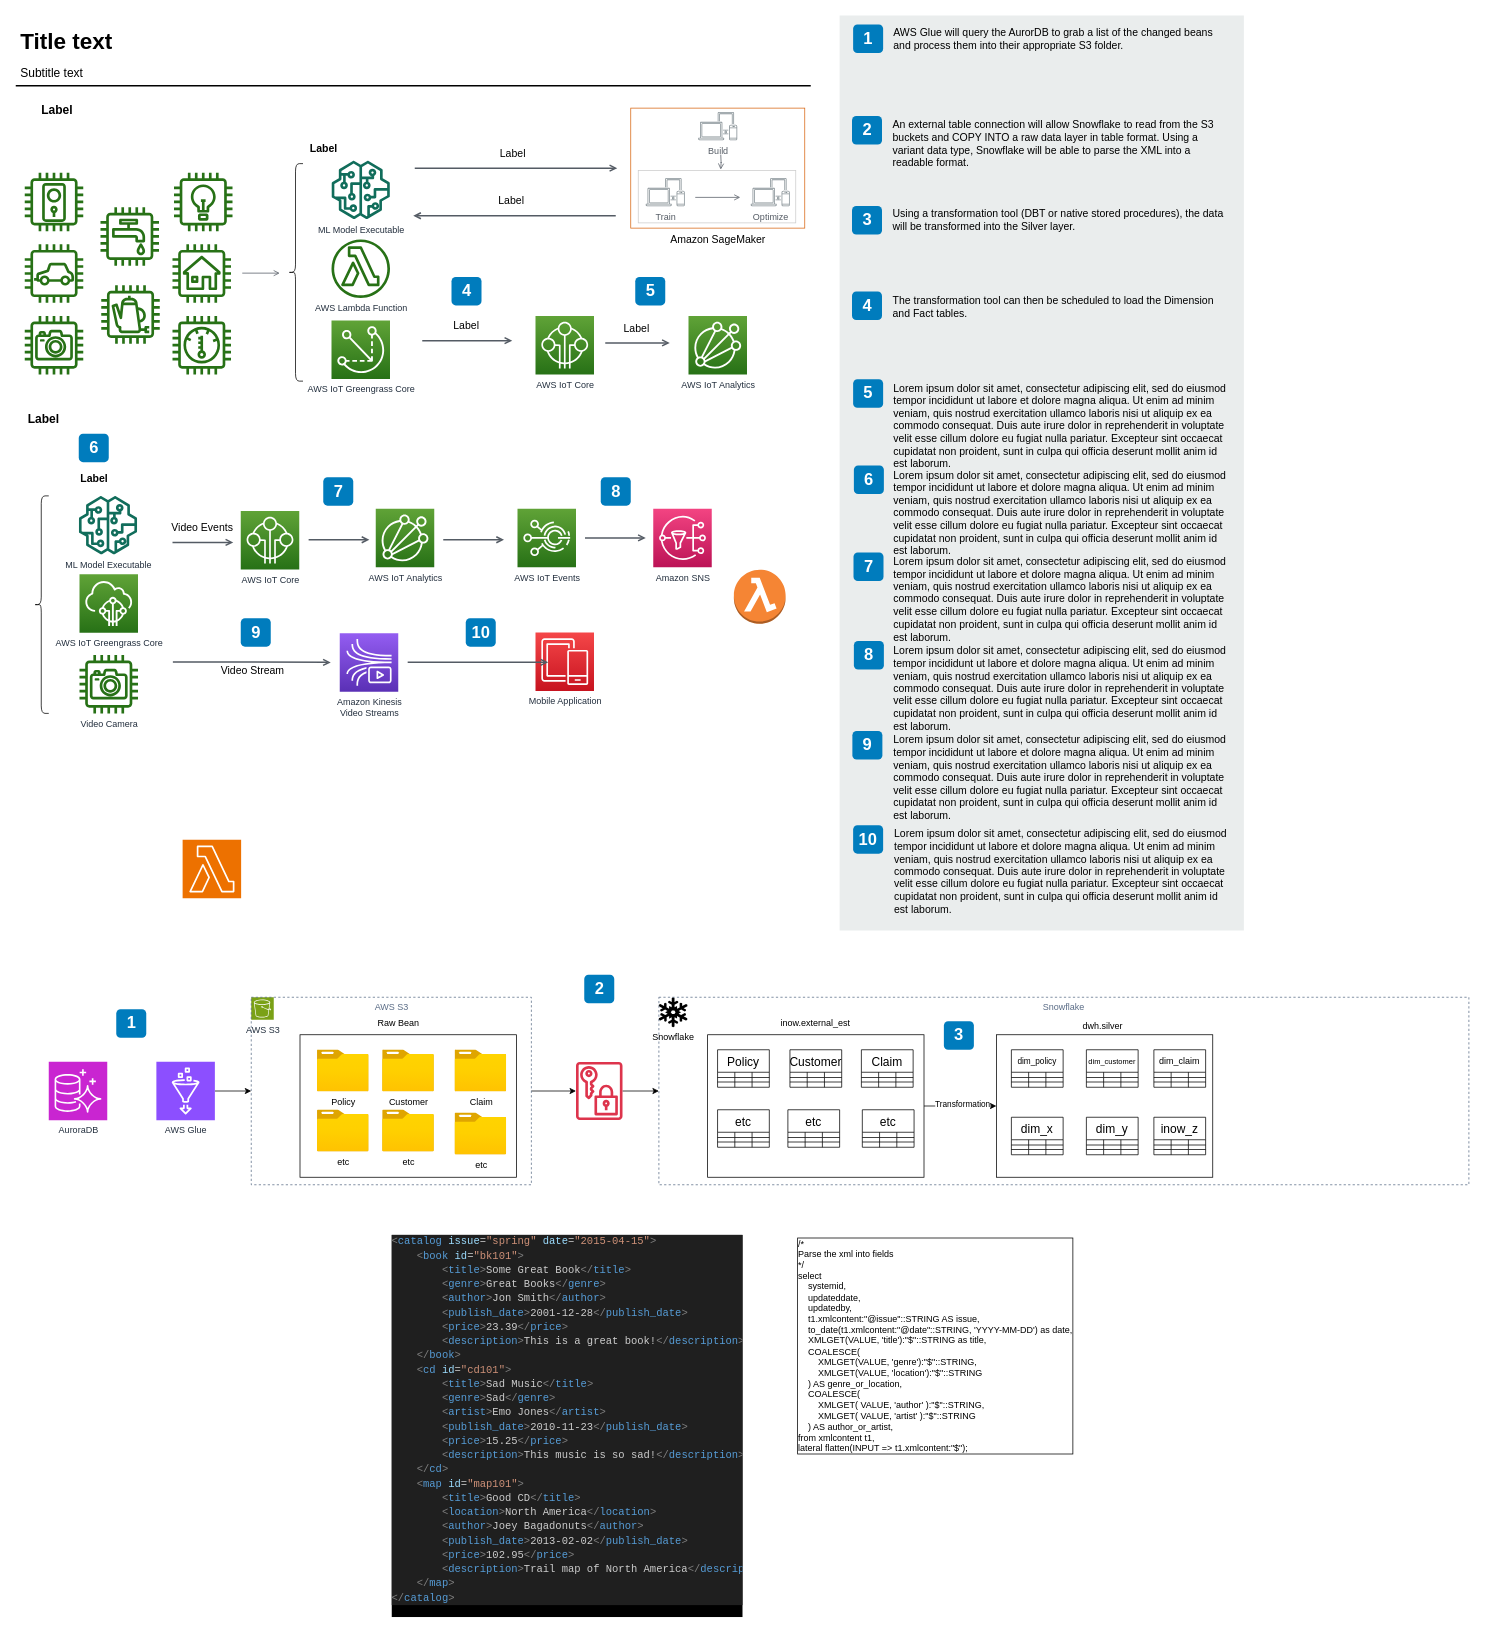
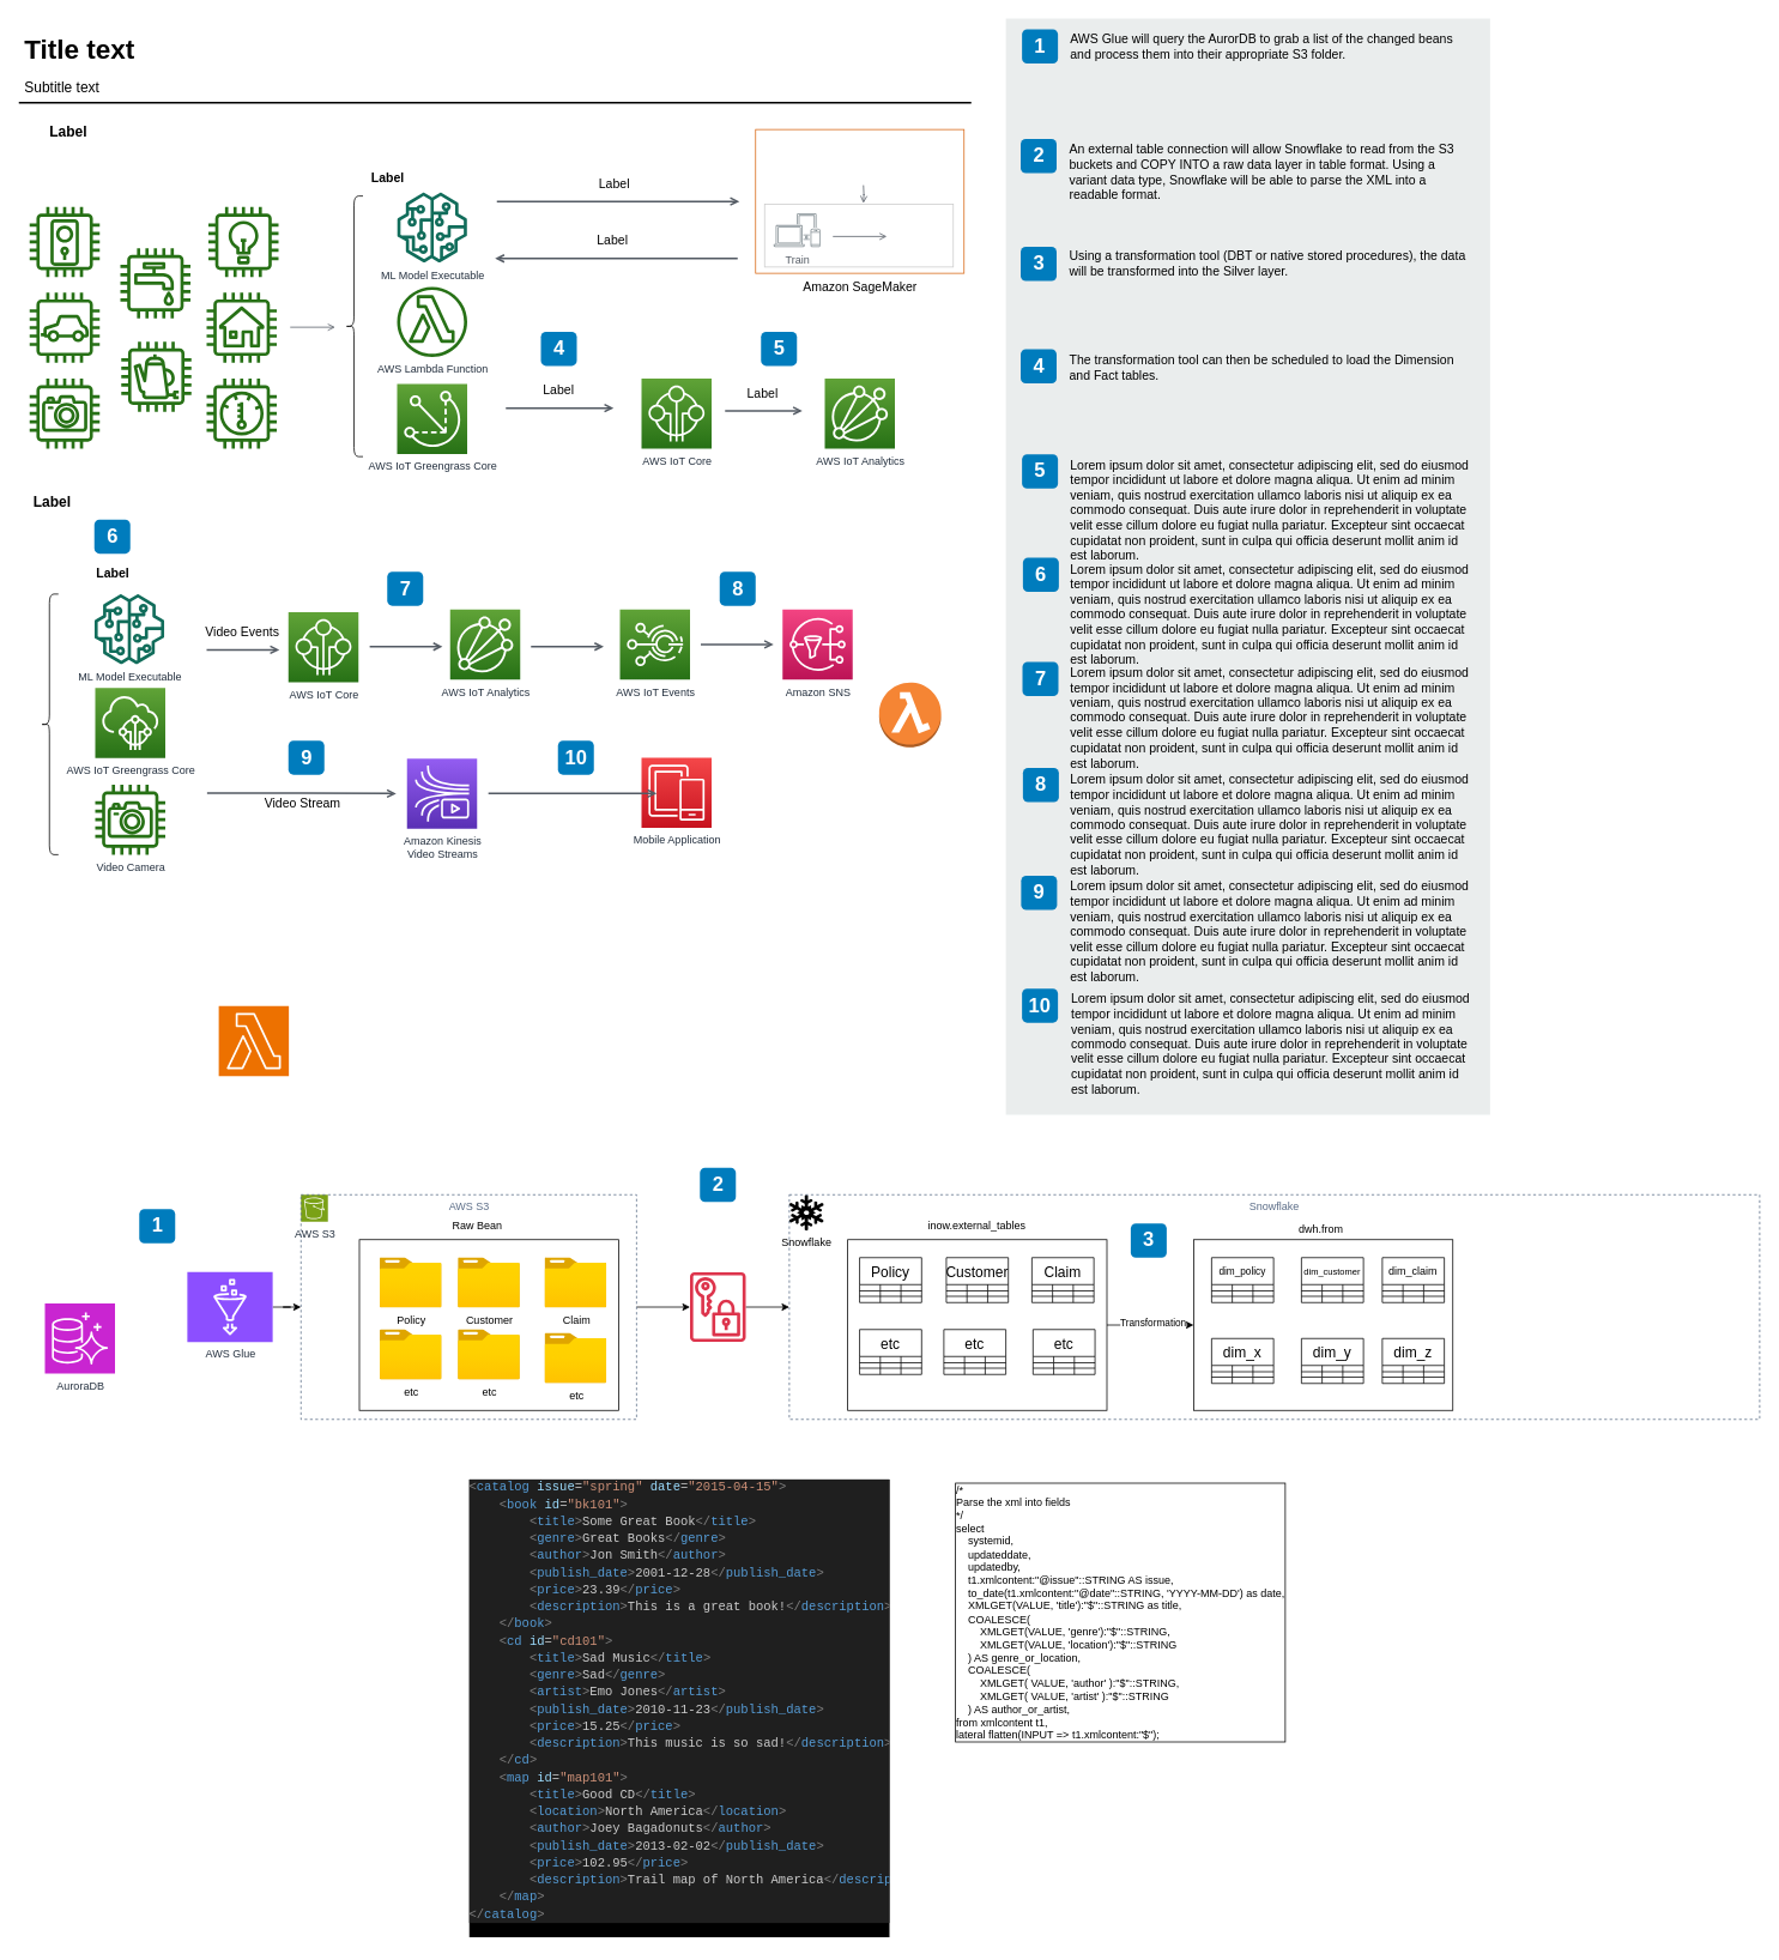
- <mxCell id="57" value="Build" style="outlineConnect=0;gradientColor=none;fontColor=#545B64;strokeColor=none;fillColor=#879196;dashed=0;verticalLabelPosition=bottom;verticalAlign=top;align=center;html=1;fontSize=12;fontStyle=0;aspect=fixed;shape=mxgraph.aws4.illustration_devices;pointerEvents=1" parent="1" vertex="1"><mxGeometry x="930.5" y="148.5" width="52" height="38" as="geometry" /></mxCell>
- <mxCell id="59" value="Optimize" style="outlineConnect=0;gradientColor=none;fontColor=#545B64;strokeColor=none;fillColor=#879196;dashed=0;verticalLabelPosition=bottom;verticalAlign=top;align=center;html=1;fontSize=12;fontStyle=0;aspect=fixed;shape=mxgraph.aws4.illustration_devices;pointerEvents=1" parent="1" vertex="1"><mxGeometry x="1000.5" y="236.5" width="52" height="38" as="geometry" /></mxCell>
- <mxCell id="105" value="inow.external_est" style="text;html=1;align=center;verticalAlign=middle;whiteSpace=wrap;rounded=0;" vertex="1" parent="1"><mxGeometry x="1025.25" y="1349" width="124" height="30" as="geometry" /></mxCell>
+ <mxCell id="105" value="inow.external_tables" style="text;html=1;align=center;verticalAlign=middle;whiteSpace=wrap;rounded=0;" vertex="1" parent="1"><mxGeometry x="1025.25" y="1349" width="124" height="30" as="geometry" /></mxCell>
- <mxCell id="107" value="dwh.silver" style="text;html=1;align=center;verticalAlign=middle;whiteSpace=wrap;rounded=0;" vertex="1" parent="1"><mxGeometry x="1408" y="1353" width="124" height="30" as="geometry" /></mxCell>
+ <mxCell id="107" value="dwh.from" style="text;html=1;align=center;verticalAlign=middle;whiteSpace=wrap;rounded=0;" vertex="1" parent="1"><mxGeometry x="1408" y="1353" width="124" height="30" as="geometry" /></mxCell>
- <mxCell id="83" value="AuroraDB" style="sketch=0;points=[[0,0,0],[0.25,0,0],[0.5,0,0],[0.75,0,0],[1,0,0],[0,1,0],[0.25,1,0],[0.5,1,0],[0.75,1,0],[1,1,0],[0,0.25,0],[0,0.5,0],[0,0.75,0],[1,0.25,0],[1,0.5,0],[1,0.75,0]];outlineConnect=0;fontColor=#232F3E;fillColor=#C925D1;strokeColor=#ffffff;dashed=0;verticalLabelPosition=bottom;verticalAlign=top;align=center;html=1;fontSize=12;fontStyle=0;aspect=fixed;shape=mxgraph.aws4.resourceIcon;resIcon=mxgraph.aws4.aurora;" vertex="1" parent="1"><mxGeometry x="64.5" y="1415" width="78" height="78" as="geometry" /></mxCell>
+ <mxCell id="83" value="AuroraDB" style="sketch=0;points=[[0,0,0],[0.25,0,0],[0.5,0,0],[0.75,0,0],[1,0,0],[0,1,0],[0.25,1,0],[0.5,1,0],[0.75,1,0],[1,1,0],[0,0.25,0],[0,0.5,0],[0,0.75,0],[1,0.25,0],[1,0.5,0],[1,0.75,0]];outlineConnect=0;fontColor=#232F3E;fillColor=#C925D1;strokeColor=#ffffff;dashed=0;verticalLabelPosition=bottom;verticalAlign=top;align=center;html=1;fontSize=12;fontStyle=0;aspect=fixed;shape=mxgraph.aws4.resourceIcon;resIcon=mxgraph.aws4.aurora;" vertex="1" parent="1"><mxGeometry x="49.5" y="1450" width="78" height="78" as="geometry" /></mxCell>
- <mxCell id="90" value="AWS Glue" style="sketch=0;points=[[0,0,0],[0.25,0,0],[0.5,0,0],[0.75,0,0],[1,0,0],[0,1,0],[0.25,1,0],[0.5,1,0],[0.75,1,0],[1,1,0],[0,0.25,0],[0,0.5,0],[0,0.75,0],[1,0.25,0],[1,0.5,0],[1,0.75,0]];outlineConnect=0;fontColor=#232F3E;fillColor=#8C4FFF;strokeColor=#ffffff;dashed=0;verticalLabelPosition=bottom;verticalAlign=top;align=center;html=1;fontSize=12;fontStyle=0;aspect=fixed;shape=mxgraph.aws4.resourceIcon;resIcon=mxgraph.aws4.glue;" vertex="1" parent="1"><mxGeometry x="208" y="1415" width="78" height="78" as="geometry" /></mxCell>
+ <mxCell id="90" value="AWS Glue" style="sketch=0;points=[[0,0,0],[0.25,0,0],[0.5,0,0],[0.75,0,0],[1,0,0],[0,1,0],[0.25,1,0],[0.5,1,0],[0.75,1,0],[1,1,0],[0,0.25,0],[0,0.5,0],[0,0.75,0],[1,0.25,0],[1,0.5,0],[1,0.75,0]];outlineConnect=0;fontColor=#232F3E;fillColor=#8C4FFF;strokeColor=#ffffff;dashed=0;verticalLabelPosition=bottom;verticalAlign=top;align=center;html=1;fontSize=12;fontStyle=0;aspect=fixed;shape=mxgraph.aws4.resourceIcon;resIcon=mxgraph.aws4.glue;" vertex="1" parent="1"><mxGeometry x="208" y="1415" width="95" height="78" as="geometry" /></mxCell>
- <mxCell id="251" value="inow_z" style="shape=table;startSize=30;container=1;collapsible=0;childLayout=tableLayout;strokeColor=default;fontSize=16;" vertex="1" parent="1"><mxGeometry x="1538" y="1489" width="69" height="50" as="geometry" /></mxCell>
+ <mxCell id="251" value="dim_z" style="shape=table;startSize=30;container=1;collapsible=0;childLayout=tableLayout;strokeColor=default;fontSize=16;" vertex="1" parent="1"><mxGeometry x="1538" y="1489" width="69" height="50" as="geometry" /></mxCell>
